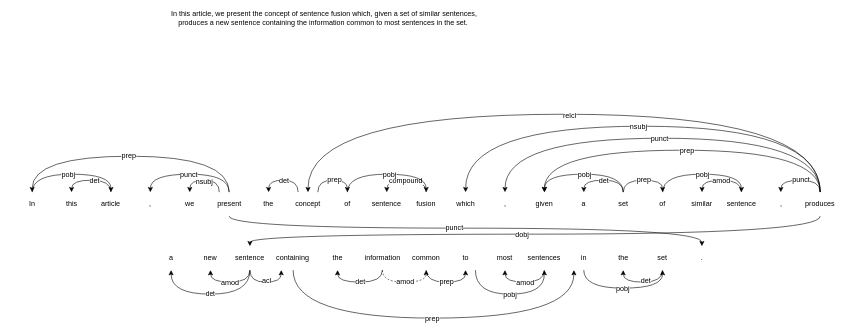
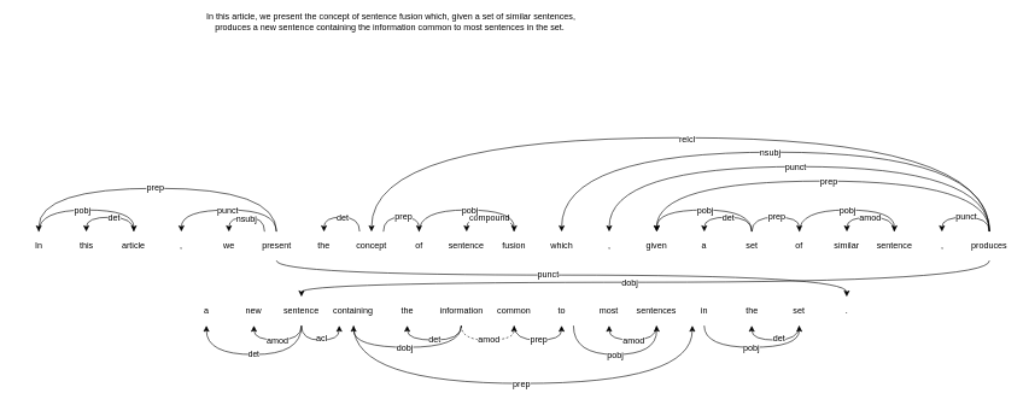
+ <mxCell id="77" style="edgeStyle=orthogonalEdgeStyle;curved=1;rounded=0;orthogonalLoop=1;jettySize=auto;html=1;exitX=0.5;exitY=1;exitDx=0;exitDy=0;entryX=0.5;entryY=1;entryDx=0;entryDy=0;startArrow=none;startFill=0;endArrow=classic;endFill=1;" parent="3" source="79" target="71" edge="1"><mxGeometry relative="1" as="geometry"><Array as="points"><mxPoint x="617.55" y="290" /><mxPoint x="468.05" y="290" /></Array></mxGeometry></mxCell>
+ <mxCell id="78" value="dobj" style="text;html=1;align=center;verticalAlign=middle;resizable=0;points=[];;labelBackgroundColor=#ffffff;" parent="77" vertex="1" connectable="0"><mxGeometry x="0.044" y="1" relative="1" as="geometry"><mxPoint as="offset" /></mxGeometry></mxCell>
